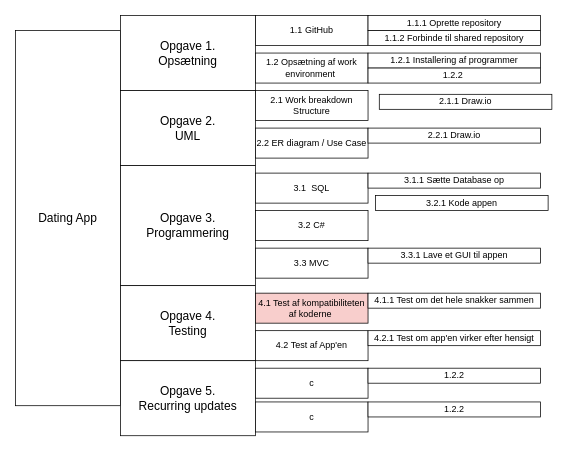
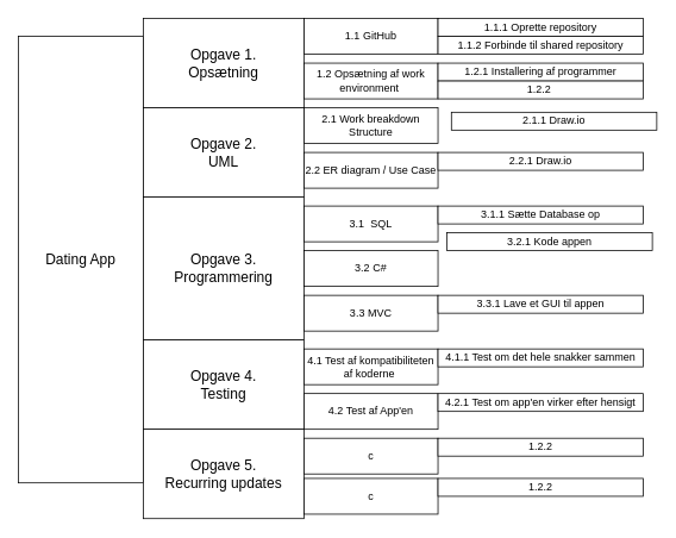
- <mxCell id="15" value="4.1 Test af kompatibiliteten af koderne&amp;nbsp;" style="rounded=0;whiteSpace=wrap;html=1;fillColor=#f8cecc;" vertex="1" parent="1"><mxGeometry x="340" y="390" width="150" height="40" as="geometry" /></mxCell>
+ <mxCell id="15" value="4.1 Test af kompatibiliteten af koderne&amp;nbsp;" style="rounded=0;whiteSpace=wrap;html=1;" vertex="1" parent="1"><mxGeometry x="340" y="390" width="150" height="40" as="geometry" /></mxCell>
